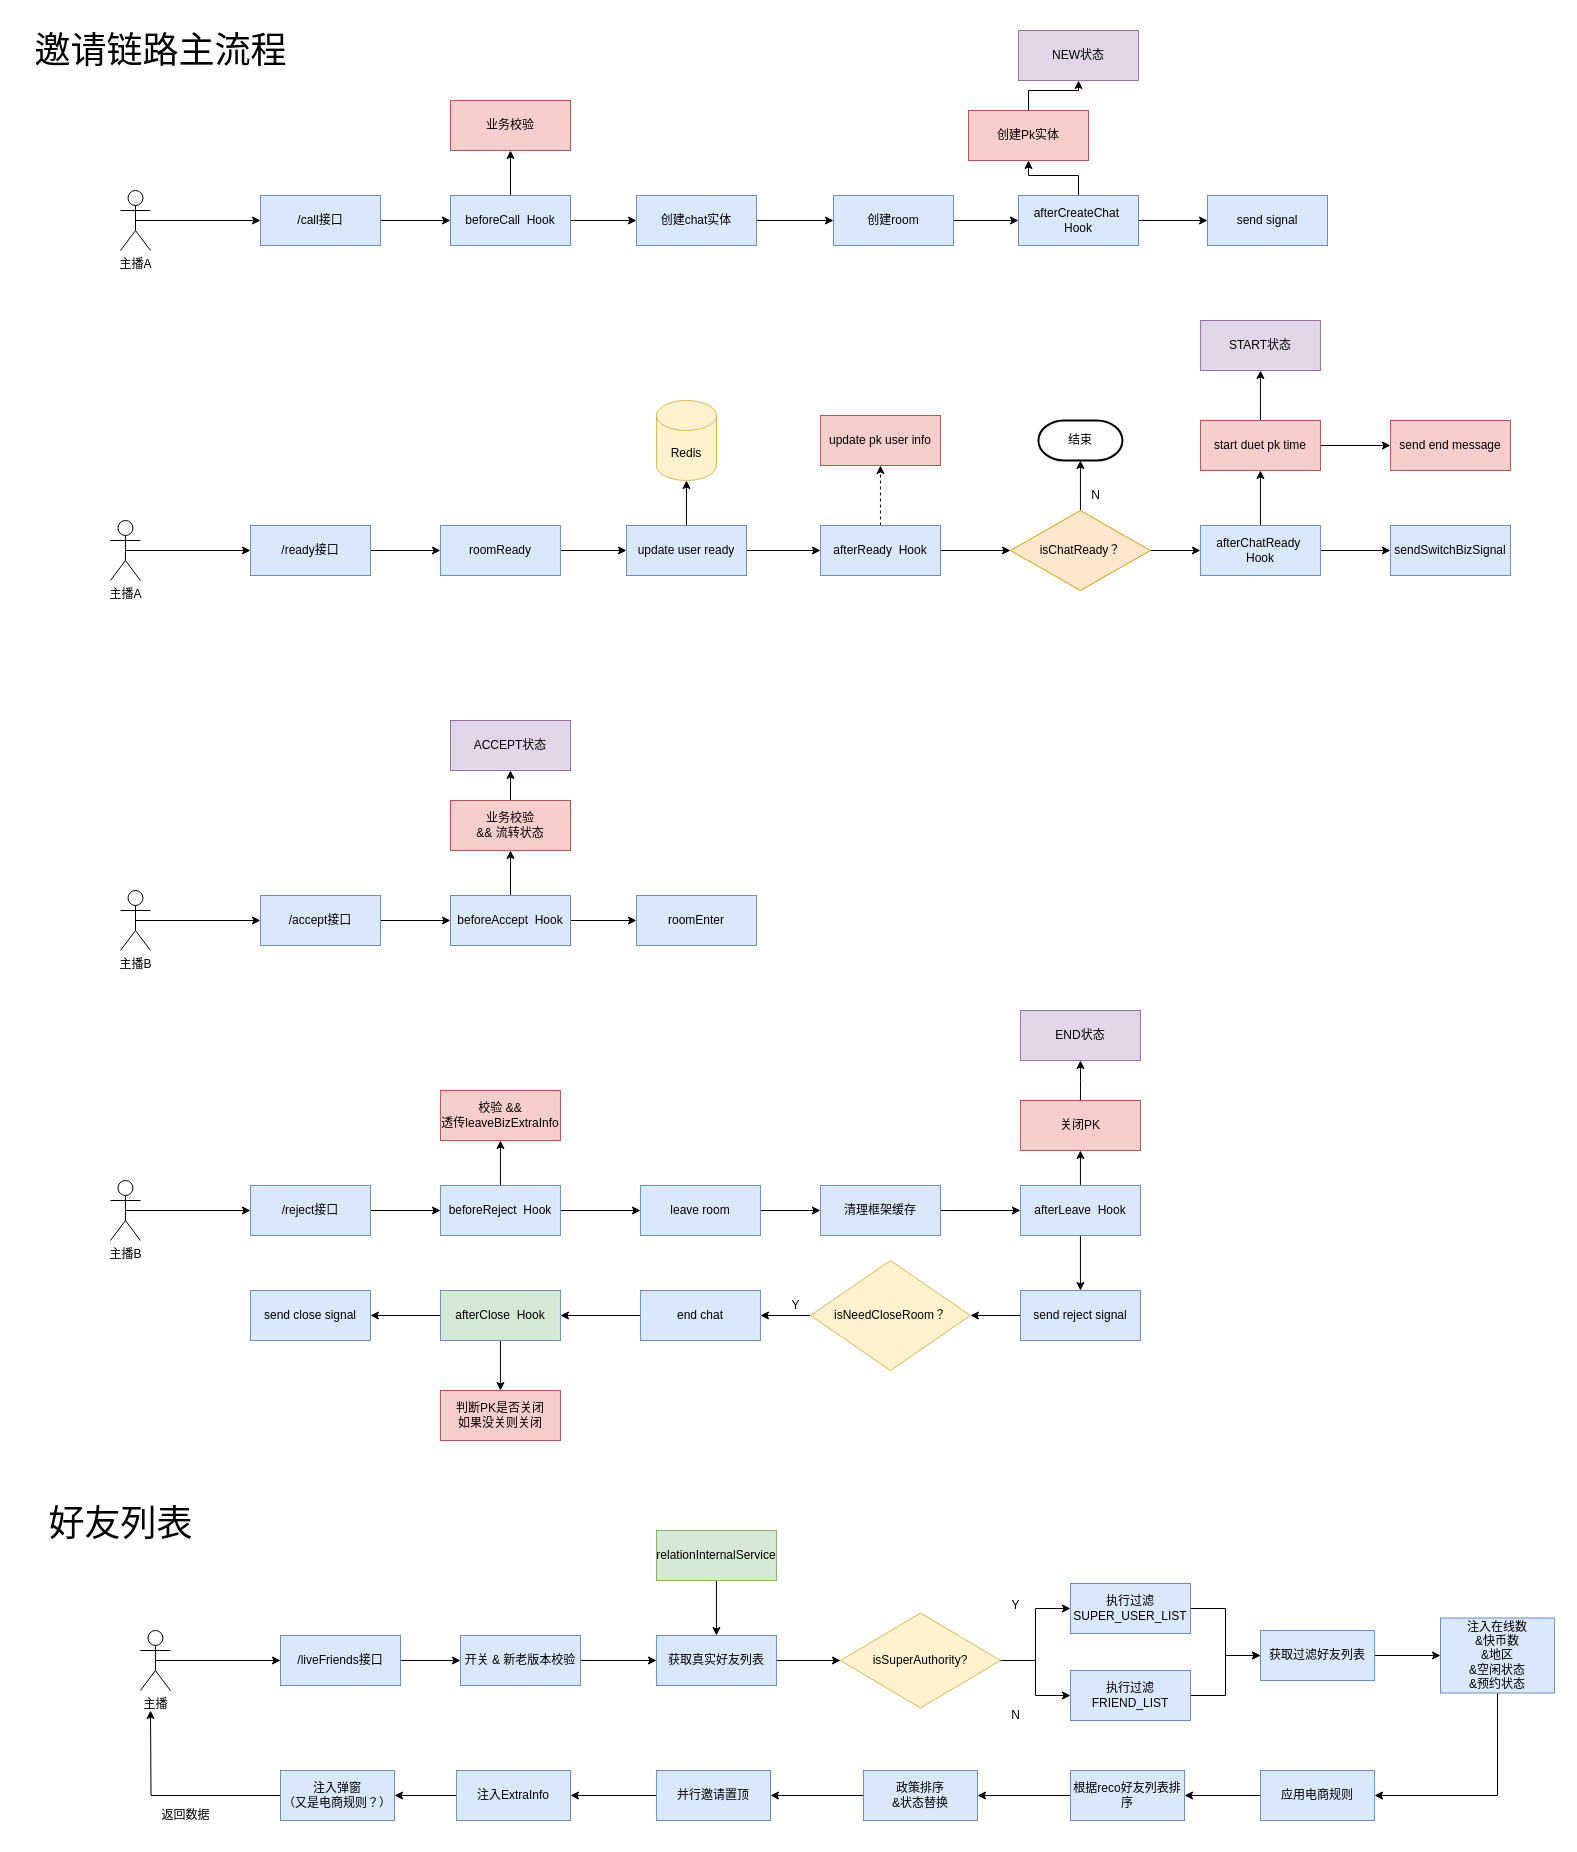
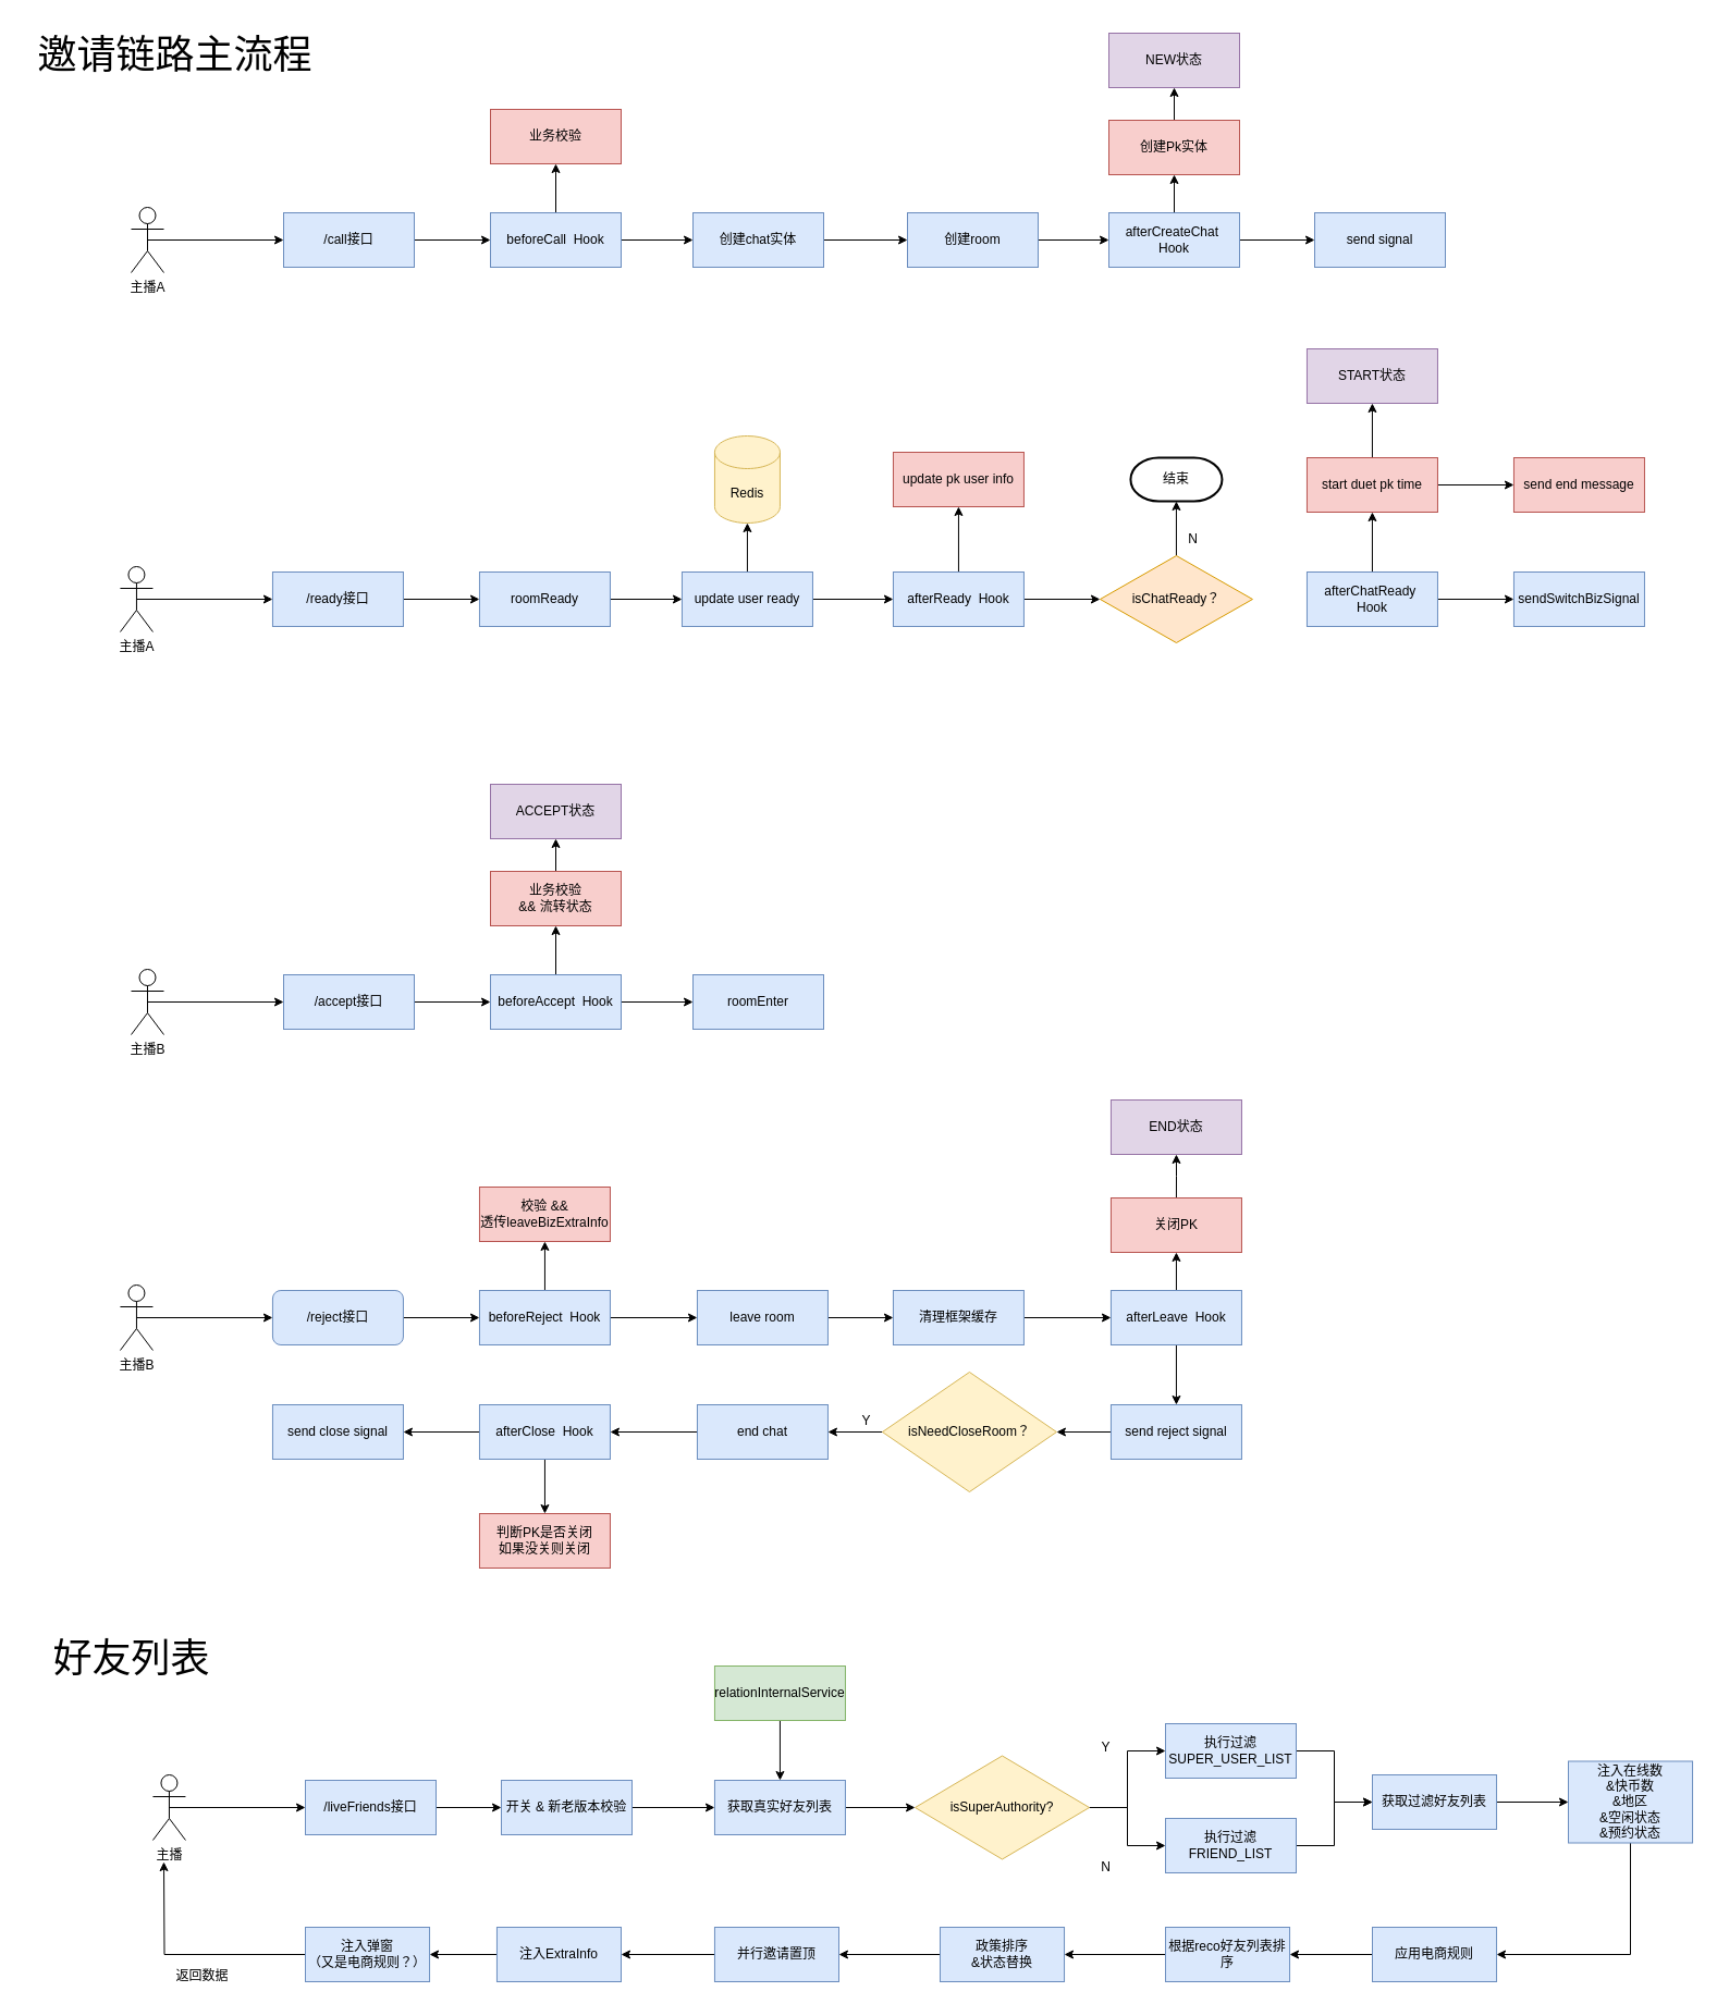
- <mxCell id="20" value="创建Pk实体" style="rounded=0;whiteSpace=wrap;html=1;fillColor=#f8cecc;strokeColor=#b85450;" parent="1" vertex="1"><mxGeometry x="968" y="110" width="120" height="50" as="geometry" /></mxCell>
+ <mxCell id="20" value="创建Pk实体" style="rounded=0;whiteSpace=wrap;html=1;fillColor=#f8cecc;strokeColor=#b85450;" parent="1" vertex="1"><mxGeometry x="1018" y="110" width="120" height="50" as="geometry" /></mxCell>
- <mxCell id="35" style="edgeStyle=orthogonalEdgeStyle;rounded=0;orthogonalLoop=1;jettySize=auto;html=1;exitX=0.5;exitY=0;exitDx=0;exitDy=0;entryX=0.5;entryY=1;entryDx=0;entryDy=0;dashed=1;" parent="1" source="37" target="38" edge="1"><mxGeometry relative="1" as="geometry" /></mxCell>
+ <mxCell id="35" style="edgeStyle=orthogonalEdgeStyle;rounded=0;orthogonalLoop=1;jettySize=auto;html=1;exitX=0.5;exitY=0;exitDx=0;exitDy=0;entryX=0.5;entryY=1;entryDx=0;entryDy=0;" parent="1" source="37" target="38" edge="1"><mxGeometry relative="1" as="geometry" /></mxCell>
- <mxCell id="40" style="edgeStyle=orthogonalEdgeStyle;rounded=0;orthogonalLoop=1;jettySize=auto;html=1;exitX=1;exitY=0.5;exitDx=0;exitDy=0;entryX=0;entryY=0.5;entryDx=0;entryDy=0;" parent="1" source="41" target="46" edge="1"><mxGeometry relative="1" as="geometry" /></mxCell>
- <mxCell id="62" value="/reject接口" style="rounded=0;whiteSpace=wrap;html=1;fillColor=#dae8fc;strokeColor=#6c8ebf;" parent="1" vertex="1"><mxGeometry x="249.95" y="1185" width="120" height="50" as="geometry" /></mxCell>
+ <mxCell id="62" value="/reject接口" style="whiteSpace=wrap;html=1;fillColor=#dae8fc;strokeColor=#6c8ebf;rounded=1;" parent="1" vertex="1"><mxGeometry x="249.95" y="1185" width="120" height="50" as="geometry" /></mxCell>
- <mxCell id="87" value="afterClose&amp;nbsp; Hook" style="rounded=0;whiteSpace=wrap;html=1;fillColor=#d5e8d4;strokeColor=#6c8ebf;" parent="1" vertex="1"><mxGeometry x="439.95" y="1290" width="120" height="50" as="geometry" /></mxCell>
+ <mxCell id="87" value="afterClose&amp;nbsp; Hook" style="rounded=0;whiteSpace=wrap;html=1;fillColor=#dae8fc;strokeColor=#6c8ebf;" parent="1" vertex="1"><mxGeometry x="439.95" y="1290" width="120" height="50" as="geometry" /></mxCell>
